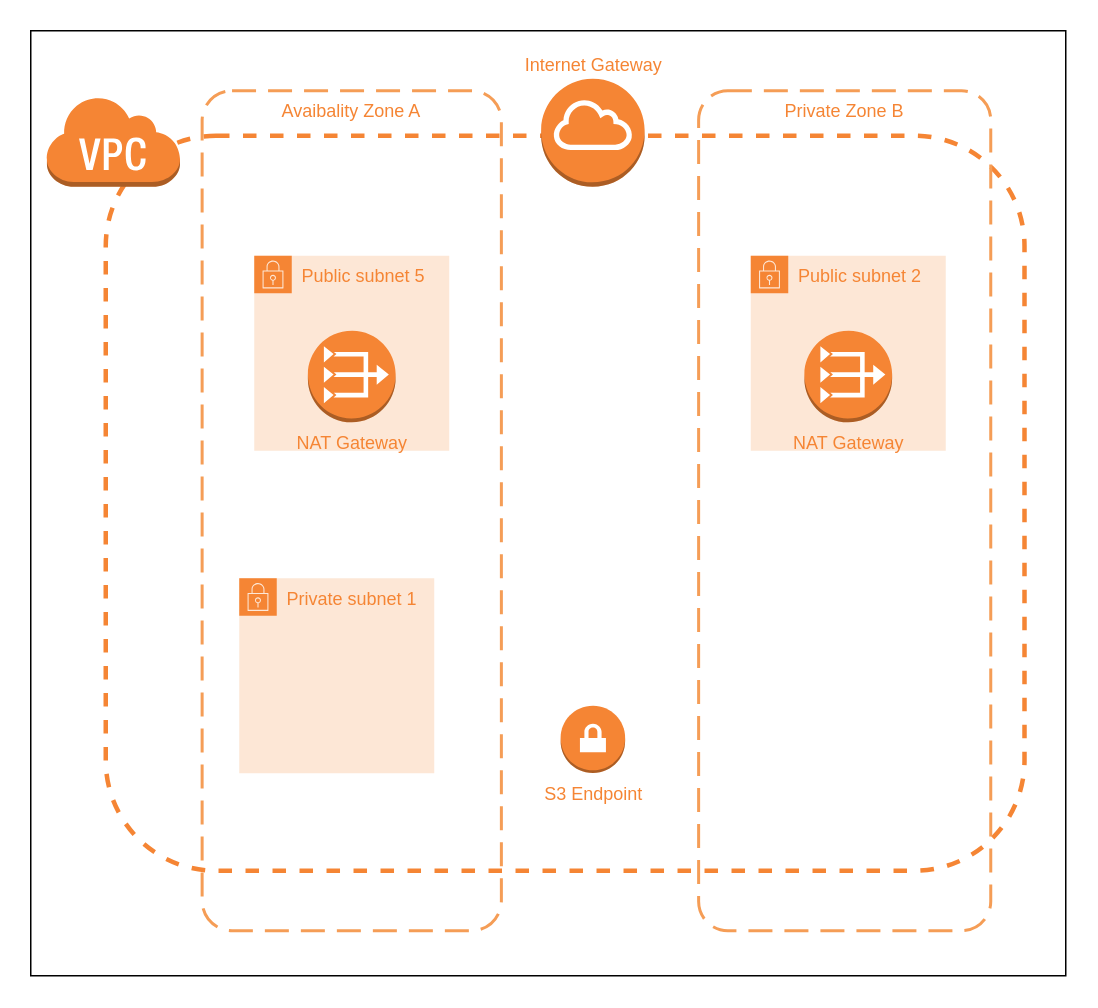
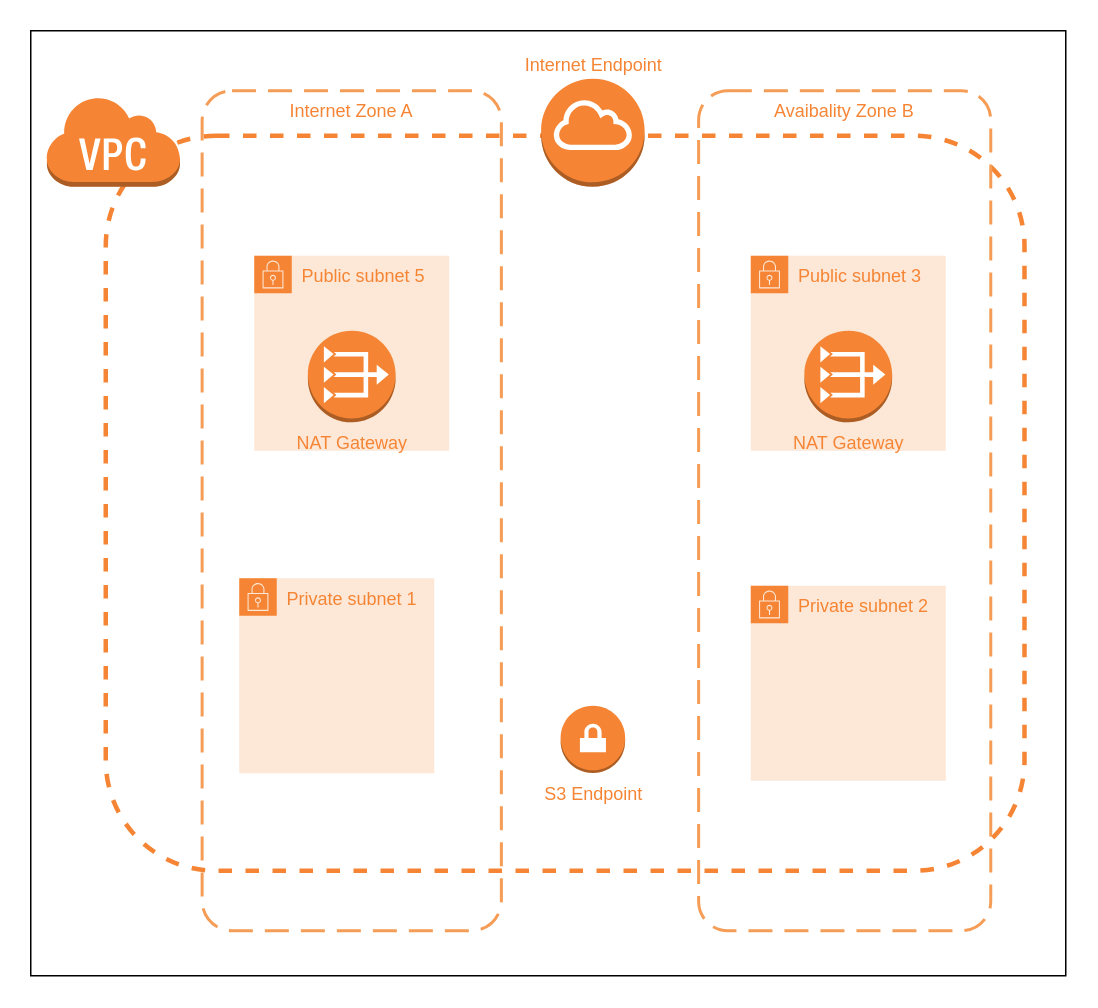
- <mxCell id="12" value="&lt;font color=&quot;#f58534&quot;&gt;Internet Gateway&lt;/font&gt;" style="outlineConnect=0;dashed=0;verticalLabelPosition=top;verticalAlign=bottom;align=center;html=1;shape=mxgraph.aws3.internet_gateway;fillColor=#F58534;gradientColor=none;labelPosition=center;" vertex="1" parent="1"><mxGeometry x="360.25" y="52" width="69" height="72" as="geometry" /></mxCell>
+ <mxCell id="12" value="&lt;font color=&quot;#f58534&quot;&gt;Internet Endpoint&lt;/font&gt;" style="outlineConnect=0;dashed=0;verticalLabelPosition=top;verticalAlign=bottom;align=center;html=1;shape=mxgraph.aws3.internet_gateway;fillColor=#F58534;gradientColor=none;labelPosition=center;" vertex="1" parent="1"><mxGeometry x="360.25" y="52" width="69" height="72" as="geometry" /></mxCell>
- <mxCell id="5" value="Avaibality Zone A" style="rounded=1;arcSize=10;dashed=1;strokeColor=#F59D56;fillColor=none;gradientColor=none;dashPattern=8 4;strokeWidth=2;verticalAlign=top;fontColor=#F58534;" vertex="1" parent="1"><mxGeometry x="134.25" y="60" width="199.5" height="560" as="geometry" /></mxCell>
+ <mxCell id="5" value="Internet Zone A" style="rounded=1;arcSize=10;dashed=1;strokeColor=#F59D56;fillColor=none;gradientColor=none;dashPattern=8 4;strokeWidth=2;verticalAlign=top;fontColor=#F58534;" vertex="1" parent="1"><mxGeometry x="134.25" y="60" width="199.5" height="560" as="geometry" /></mxCell>
- <mxCell id="7" value="Private Zone B" style="rounded=1;arcSize=10;dashed=1;strokeColor=#F59D56;fillColor=none;gradientColor=none;dashPattern=8 4;strokeWidth=2;verticalAlign=top;fontColor=#F58534;" vertex="1" parent="1"><mxGeometry x="465.25" y="60" width="194.75" height="560" as="geometry" /></mxCell>
+ <mxCell id="7" value="Avaibality Zone B" style="rounded=1;arcSize=10;dashed=1;strokeColor=#F59D56;fillColor=none;gradientColor=none;dashPattern=8 4;strokeWidth=2;verticalAlign=top;fontColor=#F58534;" vertex="1" parent="1"><mxGeometry x="465.25" y="60" width="194.75" height="560" as="geometry" /></mxCell>
- <mxCell id="8" value="Public subnet 2" style="points=[[0,0],[0.25,0],[0.5,0],[0.75,0],[1,0],[1,0.25],[1,0.5],[1,0.75],[1,1],[0.75,1],[0.5,1],[0.25,1],[0,1],[0,0.75],[0,0.5],[0,0.25]];outlineConnect=0;gradientColor=none;html=1;whiteSpace=wrap;fontSize=12;fontStyle=0;container=1;pointerEvents=0;collapsible=0;recursiveResize=0;shape=mxgraph.aws4.group;grIcon=mxgraph.aws4.group_security_group;grStroke=0;strokeColor=#F58534;fillColor=#FDE7D6;verticalAlign=top;align=left;spacingLeft=30;fontColor=#F58534;dashed=1;" vertex="1" parent="1"><mxGeometry x="500" y="170" width="130" height="130" as="geometry" /></mxCell>
+ <mxCell id="8" value="Public subnet 3" style="points=[[0,0],[0.25,0],[0.5,0],[0.75,0],[1,0],[1,0.25],[1,0.5],[1,0.75],[1,1],[0.75,1],[0.5,1],[0.25,1],[0,1],[0,0.75],[0,0.5],[0,0.25]];outlineConnect=0;gradientColor=none;html=1;whiteSpace=wrap;fontSize=12;fontStyle=0;container=1;pointerEvents=0;collapsible=0;recursiveResize=0;shape=mxgraph.aws4.group;grIcon=mxgraph.aws4.group_security_group;grStroke=0;strokeColor=#F58534;fillColor=#FDE7D6;verticalAlign=top;align=left;spacingLeft=30;fontColor=#F58534;dashed=1;" vertex="1" parent="1"><mxGeometry x="500" y="170" width="130" height="130" as="geometry" /></mxCell>
+ <mxCell id="11" value="Private subnet 2" style="points=[[0,0],[0.25,0],[0.5,0],[0.75,0],[1,0],[1,0.25],[1,0.5],[1,0.75],[1,1],[0.75,1],[0.5,1],[0.25,1],[0,1],[0,0.75],[0,0.5],[0,0.25]];outlineConnect=0;gradientColor=none;html=1;whiteSpace=wrap;fontSize=12;fontStyle=0;container=1;pointerEvents=0;collapsible=0;recursiveResize=0;shape=mxgraph.aws4.group;grIcon=mxgraph.aws4.group_security_group;grStroke=0;strokeColor=#F58534;fillColor=#FDE7D6;verticalAlign=top;align=left;spacingLeft=30;fontColor=#F58534;dashed=1;" vertex="1" parent="1"><mxGeometry x="500" y="390" width="130" height="130" as="geometry" /></mxCell>
